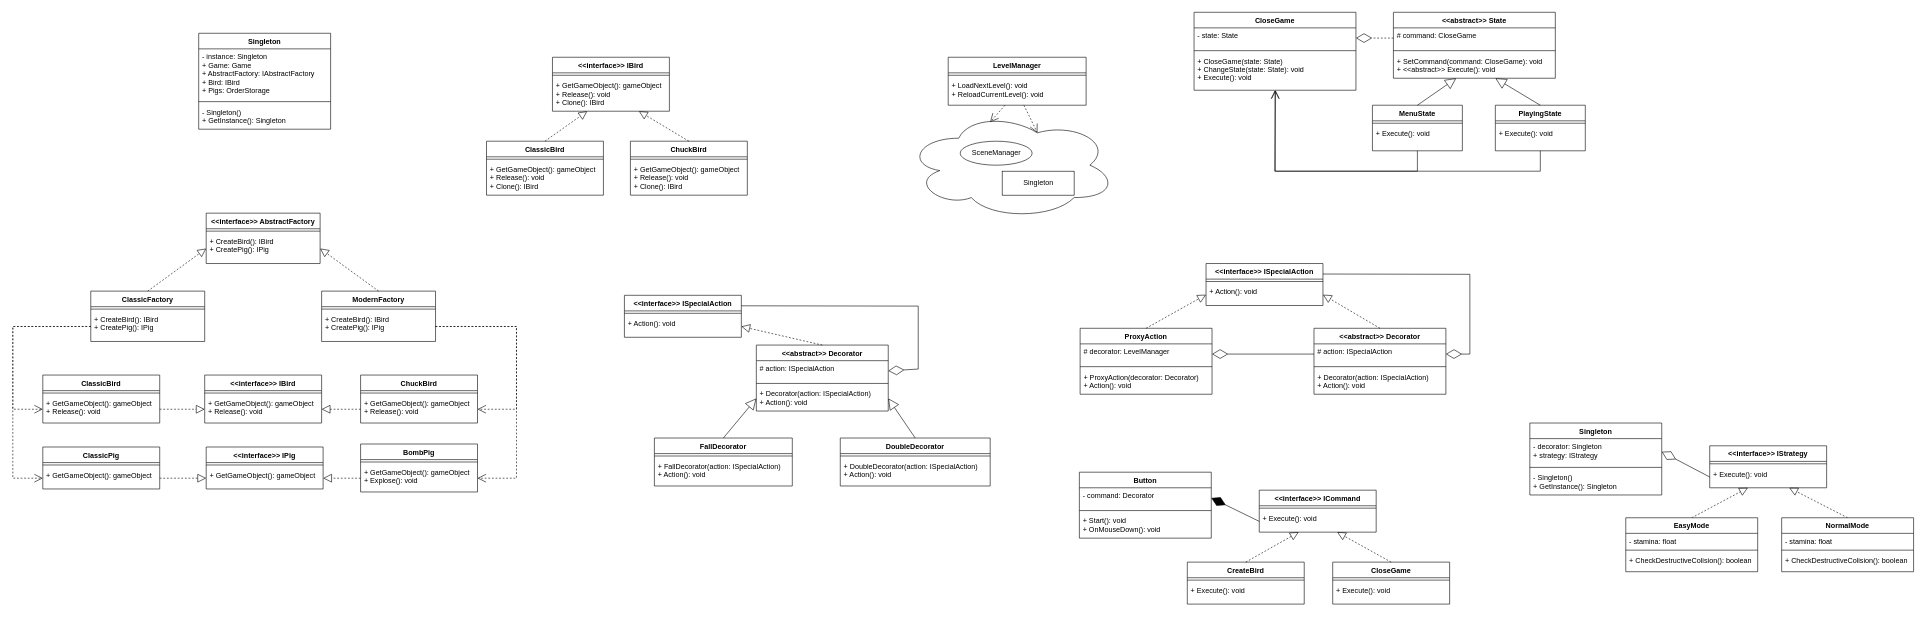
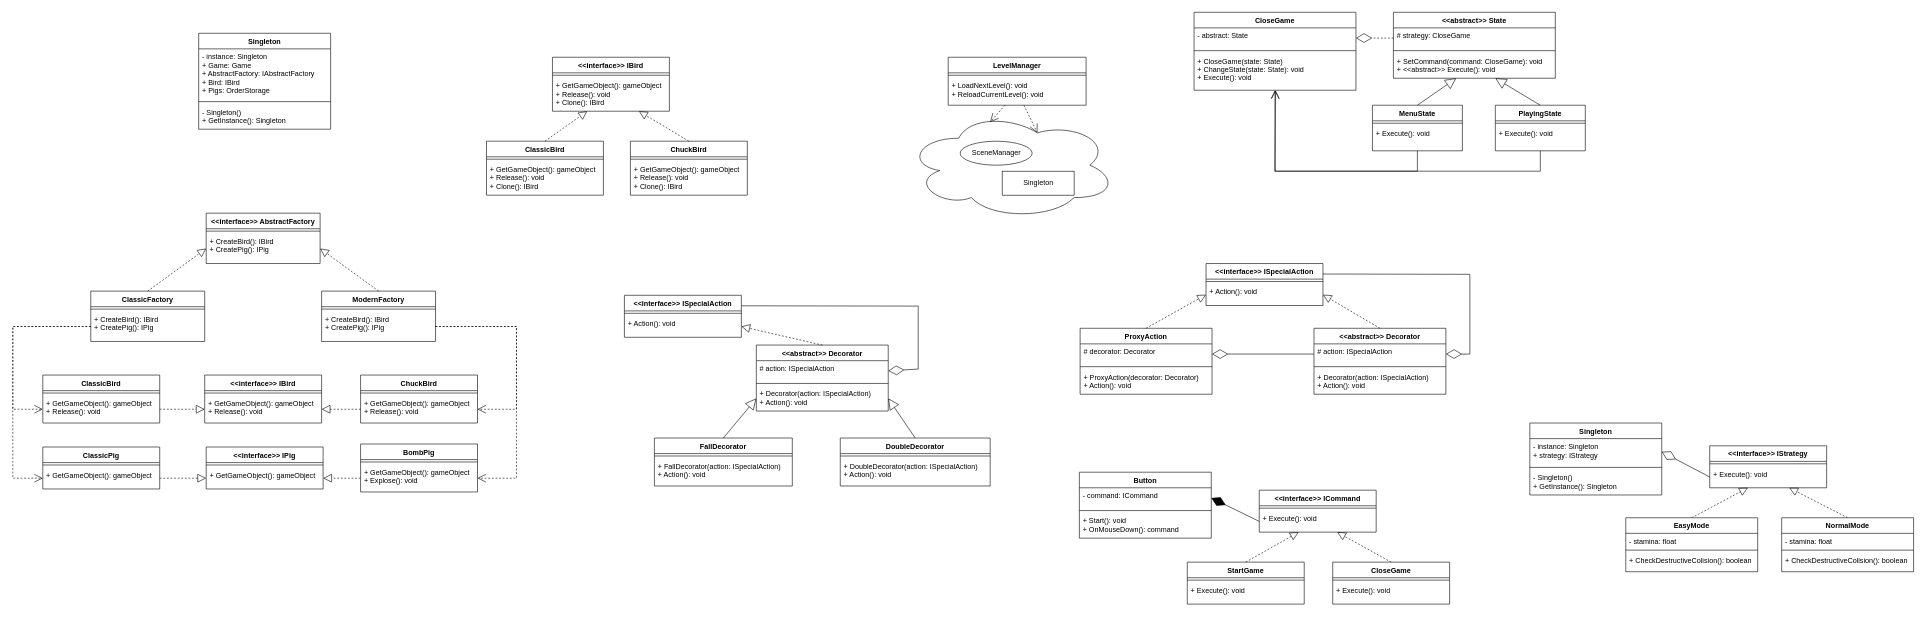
- <mxCell id="107" value="- state: State" style="text;strokeColor=none;fillColor=none;align=left;verticalAlign=top;spacingLeft=4;spacingRight=4;overflow=hidden;rotatable=0;points=[[0,0.5],[1,0.5]];portConstraint=eastwest;" parent="106" vertex="1"><mxGeometry y="26" width="270" height="34" as="geometry" /></mxCell>
+ <mxCell id="107" value="- abstract: State" style="text;strokeColor=none;fillColor=none;align=left;verticalAlign=top;spacingLeft=4;spacingRight=4;overflow=hidden;rotatable=0;points=[[0,0.5],[1,0.5]];portConstraint=eastwest;" parent="106" vertex="1"><mxGeometry y="26" width="270" height="34" as="geometry" /></mxCell>
- <mxCell id="95" value="# command: CloseGame" style="text;strokeColor=none;fillColor=none;align=left;verticalAlign=top;spacingLeft=4;spacingRight=4;overflow=hidden;rotatable=0;points=[[0,0.5],[1,0.5]];portConstraint=eastwest;" parent="94" vertex="1"><mxGeometry y="26" width="270" height="34" as="geometry" /></mxCell>
+ <mxCell id="95" value="# strategy: CloseGame" style="text;strokeColor=none;fillColor=none;align=left;verticalAlign=top;spacingLeft=4;spacingRight=4;overflow=hidden;rotatable=0;points=[[0,0.5],[1,0.5]];portConstraint=eastwest;" parent="94" vertex="1"><mxGeometry y="26" width="270" height="34" as="geometry" /></mxCell>
- <mxCell id="89" value="# decorator: LevelManager" style="text;strokeColor=none;fillColor=none;align=left;verticalAlign=top;spacingLeft=4;spacingRight=4;overflow=hidden;rotatable=0;points=[[0,0.5],[1,0.5]];portConstraint=eastwest;" parent="88" vertex="1"><mxGeometry y="26" width="220" height="34" as="geometry" /></mxCell>
+ <mxCell id="89" value="# decorator: Decorator" style="text;strokeColor=none;fillColor=none;align=left;verticalAlign=top;spacingLeft=4;spacingRight=4;overflow=hidden;rotatable=0;points=[[0,0.5],[1,0.5]];portConstraint=eastwest;" parent="88" vertex="1"><mxGeometry y="26" width="220" height="34" as="geometry" /></mxCell>
- <mxCell id="144" value="- decorator: Singleton&#10;+ strategy: IStrategy" style="text;strokeColor=none;fillColor=none;align=left;verticalAlign=top;spacingLeft=4;spacingRight=4;overflow=hidden;rotatable=0;points=[[0,0.5],[1,0.5]];portConstraint=eastwest;" vertex="1" parent="143"><mxGeometry y="26" width="220" height="44" as="geometry" /></mxCell>
+ <mxCell id="144" value="- instance: Singleton&#10;+ strategy: IStrategy" style="text;strokeColor=none;fillColor=none;align=left;verticalAlign=top;spacingLeft=4;spacingRight=4;overflow=hidden;rotatable=0;points=[[0,0.5],[1,0.5]];portConstraint=eastwest;" vertex="1" parent="143"><mxGeometry y="26" width="220" height="44" as="geometry" /></mxCell>
- <mxCell id="123" value="- command: Decorator" style="text;strokeColor=none;fillColor=none;align=left;verticalAlign=top;spacingLeft=4;spacingRight=4;overflow=hidden;rotatable=0;points=[[0,0.5],[1,0.5]];portConstraint=eastwest;" parent="122" vertex="1"><mxGeometry y="26" width="220" height="34" as="geometry" /></mxCell>
+ <mxCell id="123" value="- command: ICommand" style="text;strokeColor=none;fillColor=none;align=left;verticalAlign=top;spacingLeft=4;spacingRight=4;overflow=hidden;rotatable=0;points=[[0,0.5],[1,0.5]];portConstraint=eastwest;" parent="122" vertex="1"><mxGeometry y="26" width="220" height="34" as="geometry" /></mxCell>
- <mxCell id="125" value="+ Start(): void&#10;+ OnMouseDown(): void" style="text;strokeColor=none;fillColor=none;align=left;verticalAlign=top;spacingLeft=4;spacingRight=4;overflow=hidden;rotatable=0;points=[[0,0.5],[1,0.5]];portConstraint=eastwest;" parent="122" vertex="1"><mxGeometry y="68" width="220" height="42" as="geometry" /></mxCell>
+ <mxCell id="125" value="+ Start(): void&#10;+ OnMouseDown(): command" style="text;strokeColor=none;fillColor=none;align=left;verticalAlign=top;spacingLeft=4;spacingRight=4;overflow=hidden;rotatable=0;points=[[0,0.5],[1,0.5]];portConstraint=eastwest;" parent="122" vertex="1"><mxGeometry y="68" width="220" height="42" as="geometry" /></mxCell>
- <mxCell id="116" value="CreateBird" style="swimlane;fontStyle=1;align=center;verticalAlign=top;childLayout=stackLayout;horizontal=1;startSize=26;horizontalStack=0;resizeParent=1;resizeParentMax=0;resizeLast=0;collapsible=1;marginBottom=0;" parent="1" vertex="1"><mxGeometry x="1978.75" y="937" width="195" height="70" as="geometry" /></mxCell>
+ <mxCell id="116" value="StartGame" style="swimlane;fontStyle=1;align=center;verticalAlign=top;childLayout=stackLayout;horizontal=1;startSize=26;horizontalStack=0;resizeParent=1;resizeParentMax=0;resizeLast=0;collapsible=1;marginBottom=0;" parent="1" vertex="1"><mxGeometry x="1978.75" y="937" width="195" height="70" as="geometry" /></mxCell>
